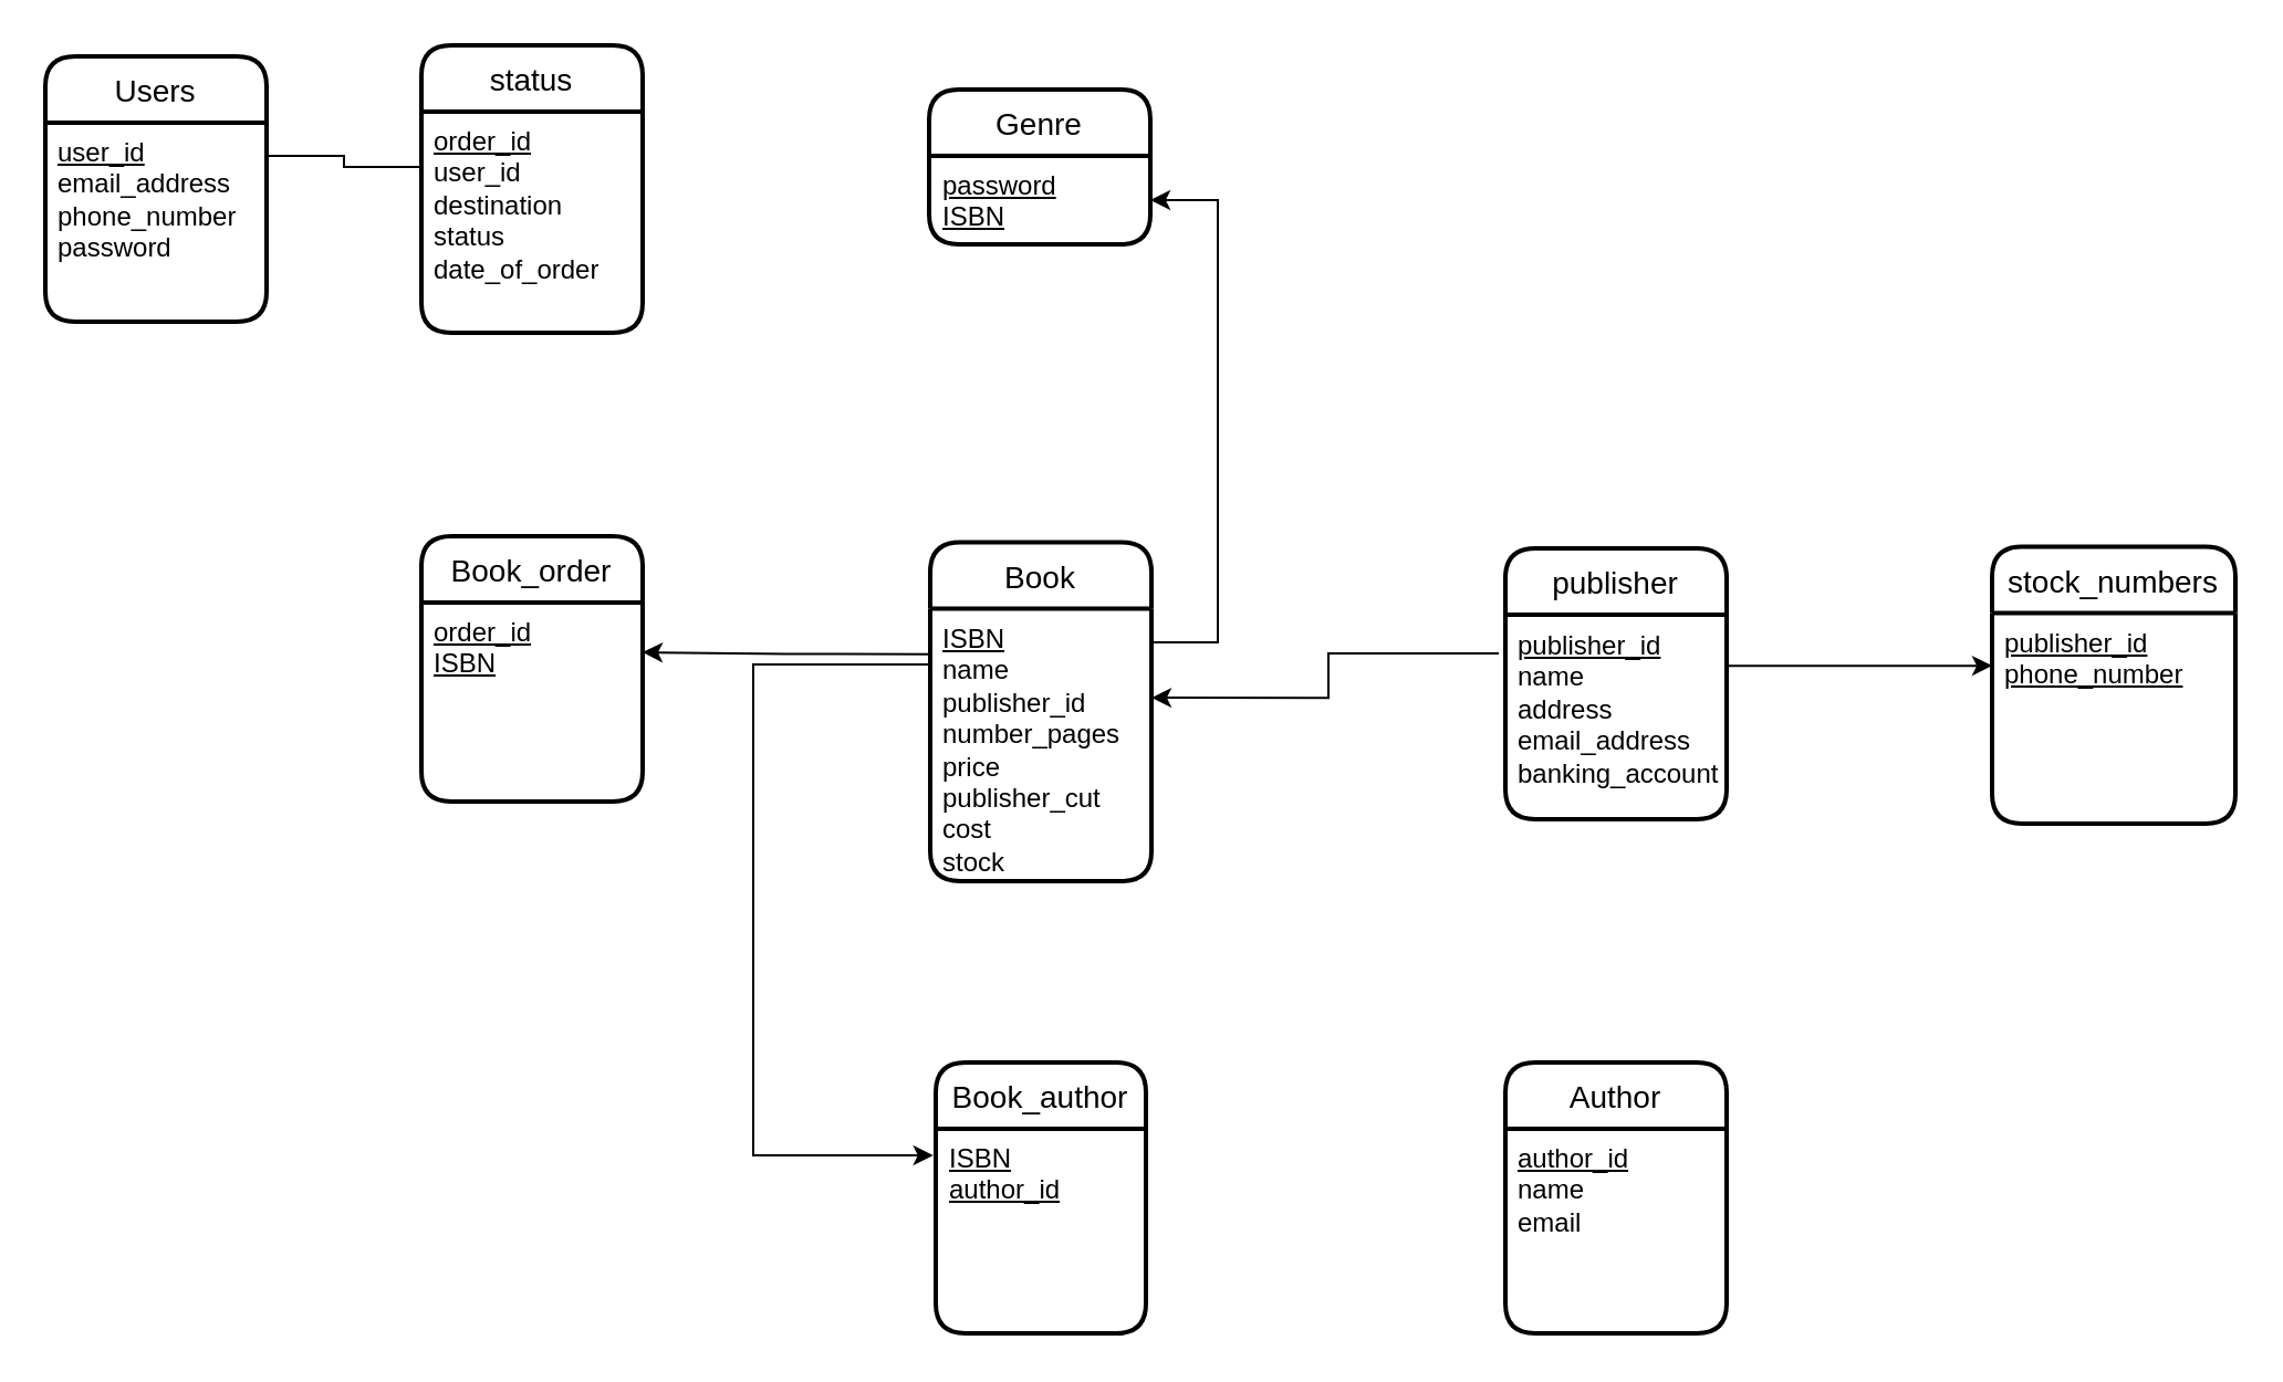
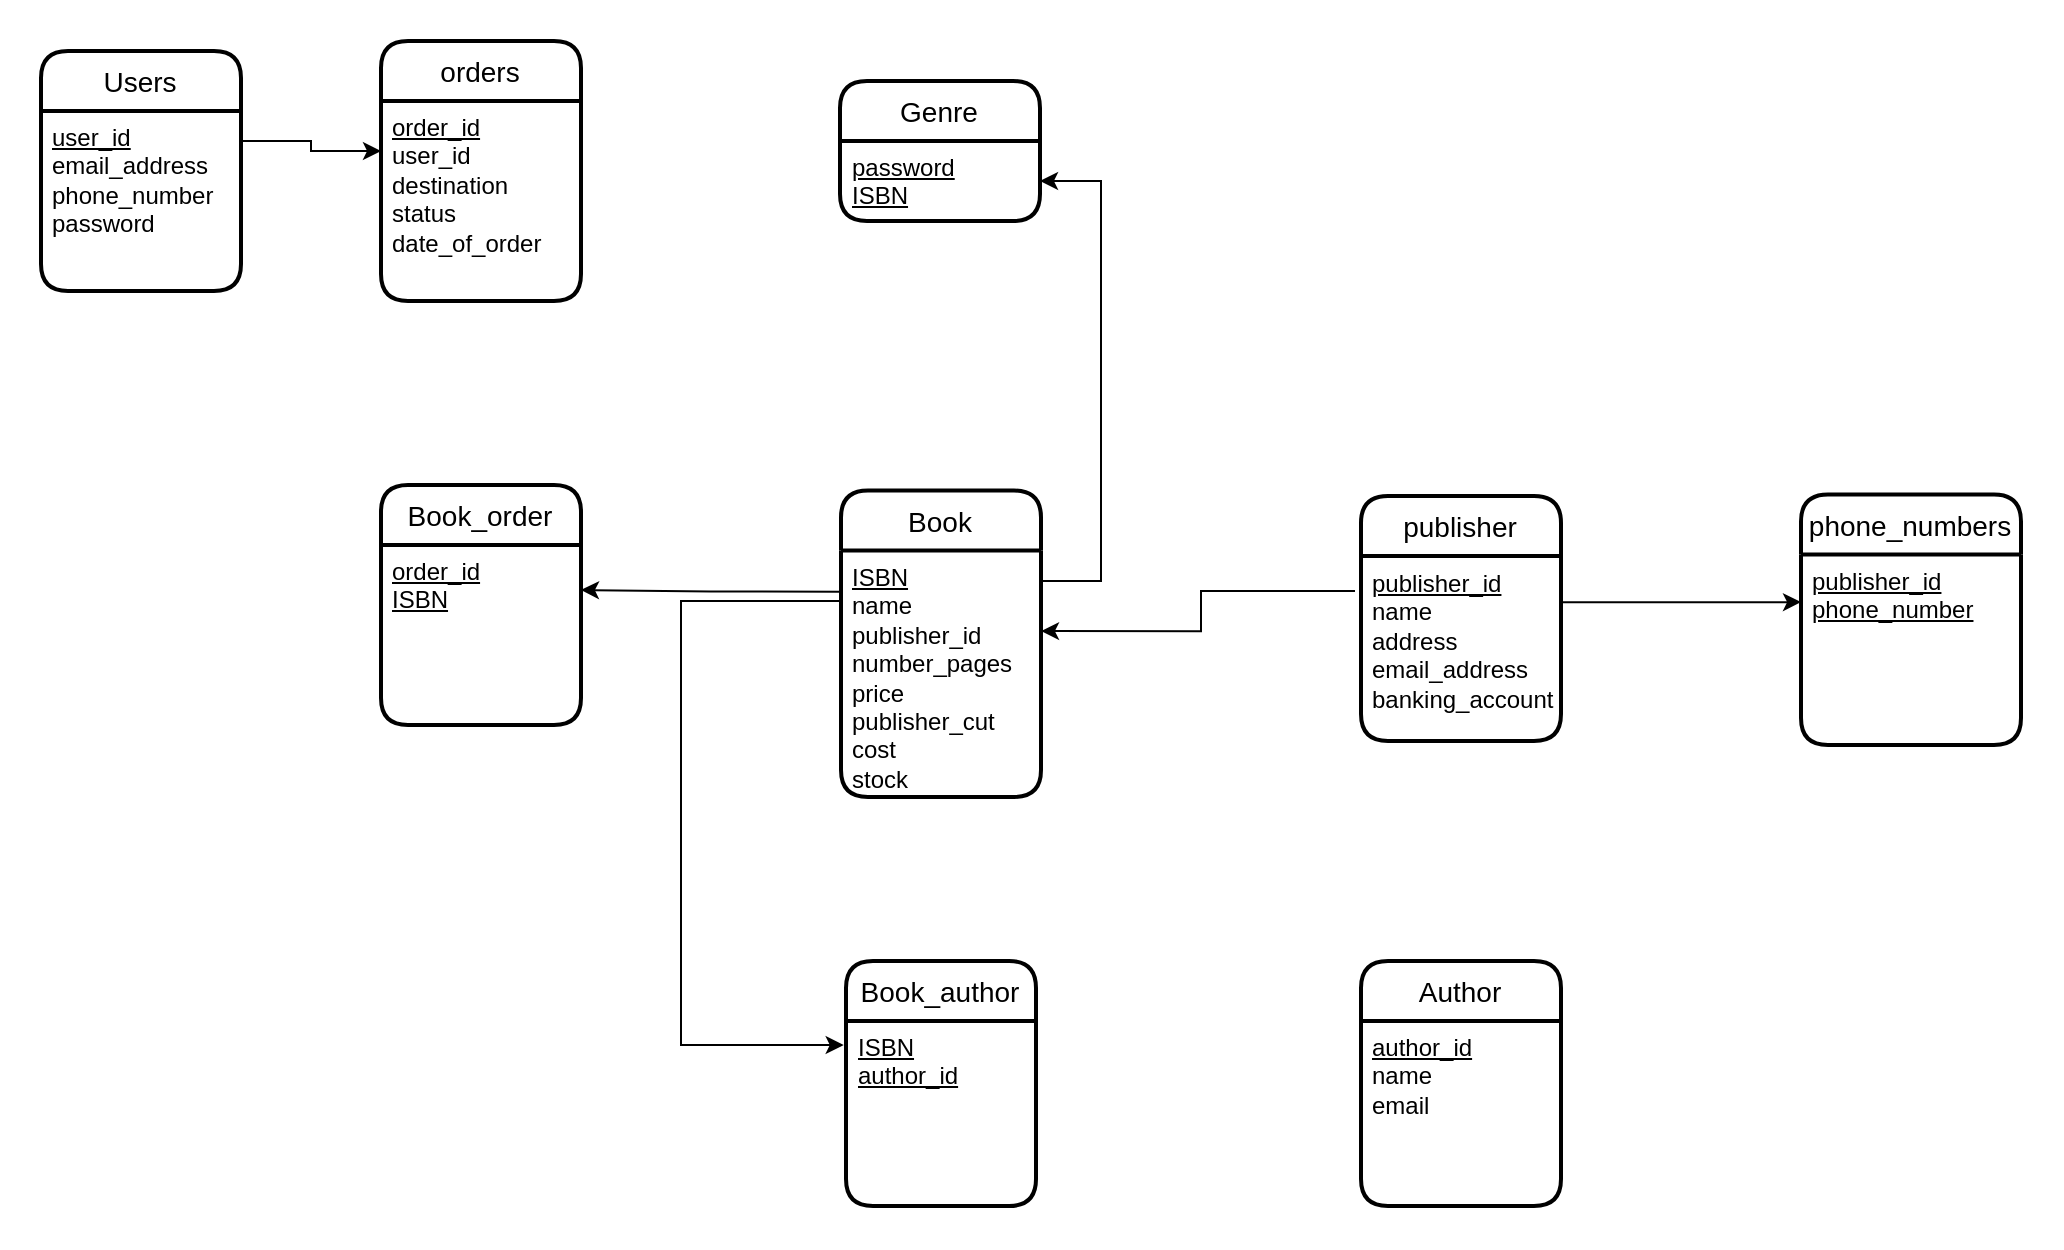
- <mxCell id="2" value="status" style="swimlane;childLayout=stackLayout;horizontal=1;startSize=30;horizontalStack=0;rounded=1;fontSize=14;fontStyle=0;strokeWidth=2;resizeParent=0;resizeLast=1;shadow=0;dashed=0;align=center;" parent="1" vertex="1"><mxGeometry x="190" y="20" width="100" height="130" as="geometry" /></mxCell>
+ <mxCell id="2" value="orders" style="swimlane;childLayout=stackLayout;horizontal=1;startSize=30;horizontalStack=0;rounded=1;fontSize=14;fontStyle=0;strokeWidth=2;resizeParent=0;resizeLast=1;shadow=0;dashed=0;align=center;" parent="1" vertex="1"><mxGeometry x="190" y="20" width="100" height="130" as="geometry" /></mxCell>
- <mxCell id="7" style="edgeStyle=orthogonalEdgeStyle;rounded=0;orthogonalLoop=1;jettySize=auto;html=1;entryX=0;entryY=0.25;entryDx=0;entryDy=0;endArrow=none;endFill=1;exitX=0.99;exitY=0.167;exitDx=0;exitDy=0;exitPerimeter=0;" parent="1" source="9" target="3" edge="1"><mxGeometry relative="1" as="geometry" /></mxCell>
+ <mxCell id="7" style="edgeStyle=orthogonalEdgeStyle;rounded=0;orthogonalLoop=1;jettySize=auto;html=1;entryX=0;entryY=0.25;entryDx=0;entryDy=0;endArrow=classic;endFill=1;exitX=0.99;exitY=0.167;exitDx=0;exitDy=0;exitPerimeter=0;" parent="1" source="9" target="3" edge="1"><mxGeometry relative="1" as="geometry" /></mxCell>
- <mxCell id="21" value="stock_numbers" style="swimlane;childLayout=stackLayout;horizontal=1;startSize=30;horizontalStack=0;rounded=1;fontSize=14;fontStyle=0;strokeWidth=2;resizeParent=0;resizeLast=1;shadow=0;dashed=0;align=center;" parent="1" vertex="1"><mxGeometry x="900" y="246.75" width="110" height="125.25" as="geometry" /></mxCell>
+ <mxCell id="21" value="phone_numbers" style="swimlane;childLayout=stackLayout;horizontal=1;startSize=30;horizontalStack=0;rounded=1;fontSize=14;fontStyle=0;strokeWidth=2;resizeParent=0;resizeLast=1;shadow=0;dashed=0;align=center;" parent="1" vertex="1"><mxGeometry x="900" y="246.75" width="110" height="125.25" as="geometry" /></mxCell>
